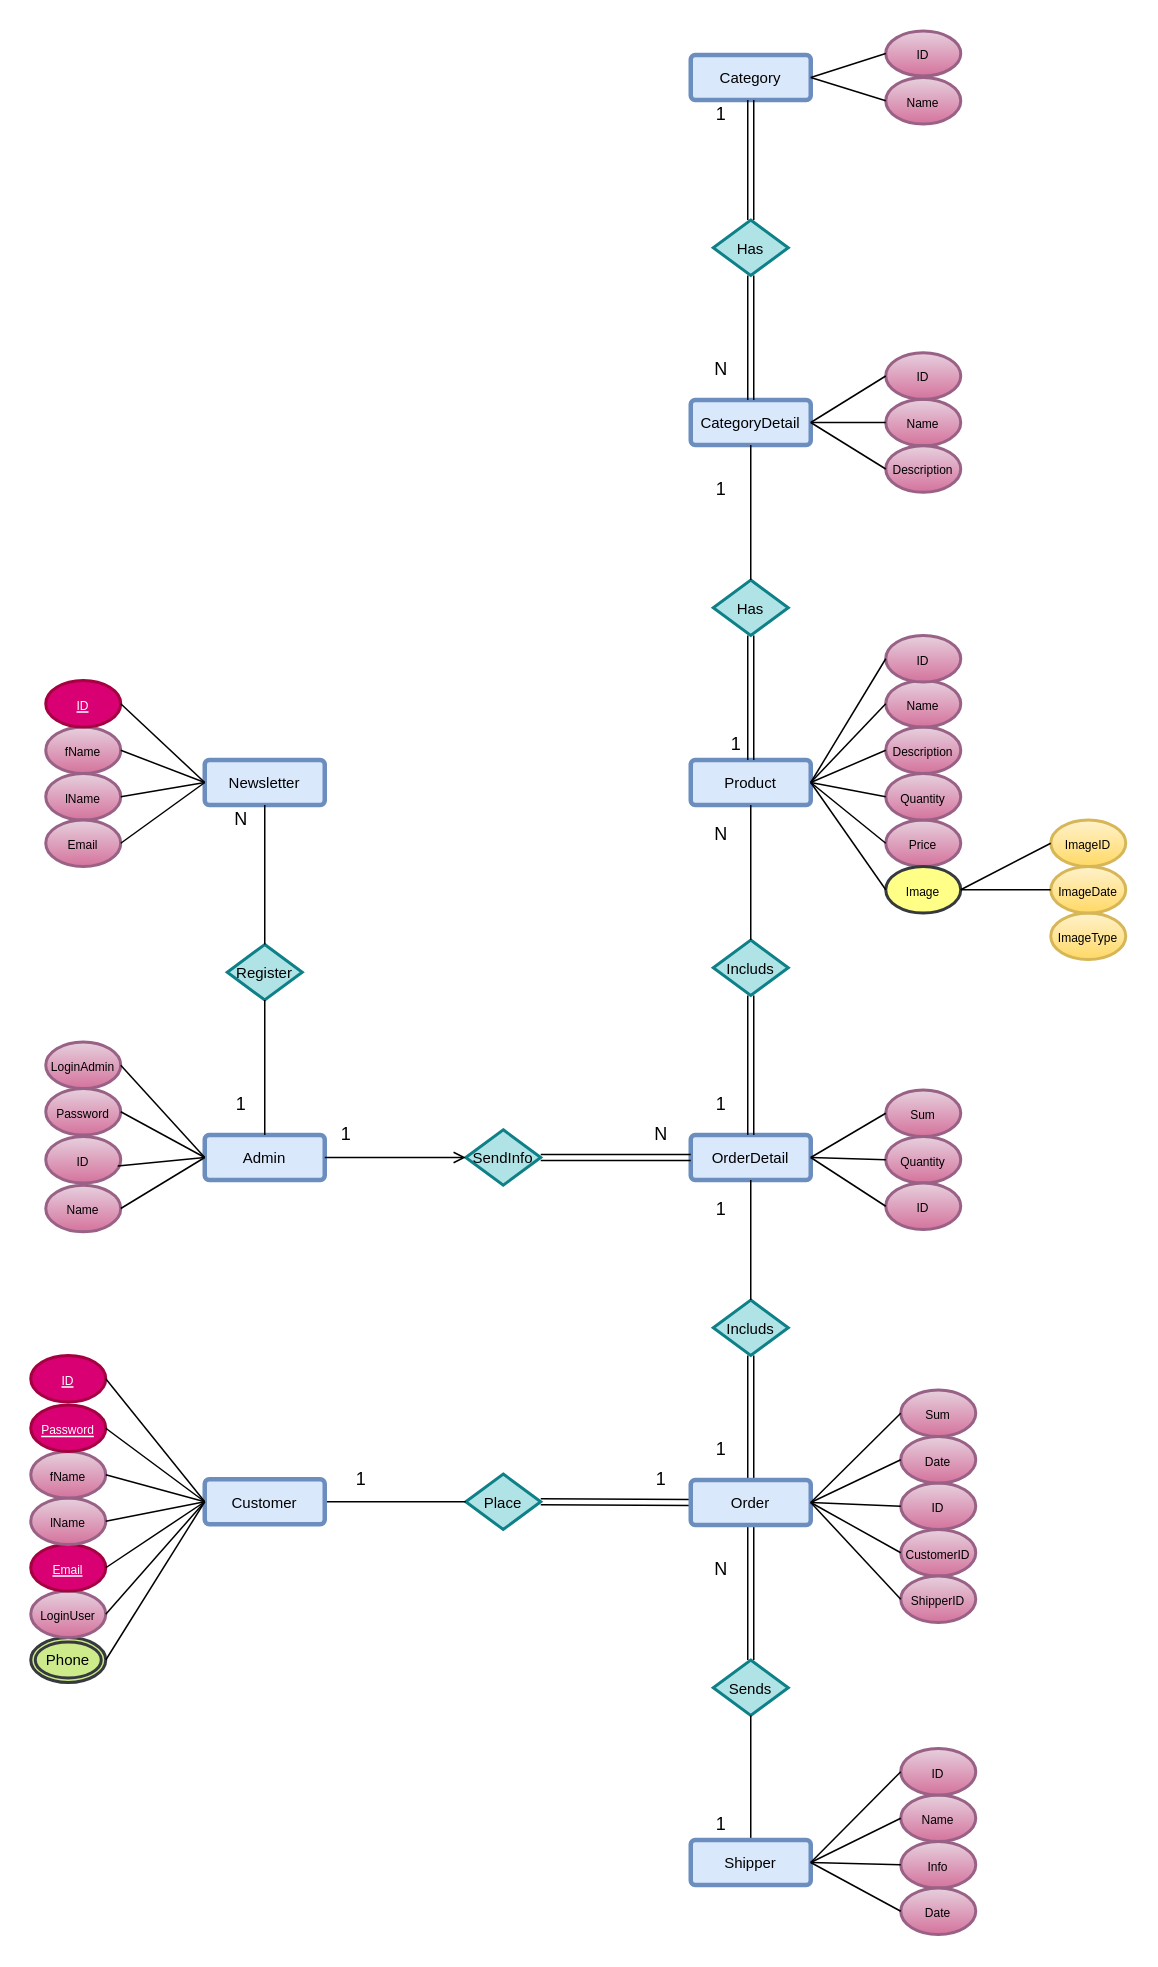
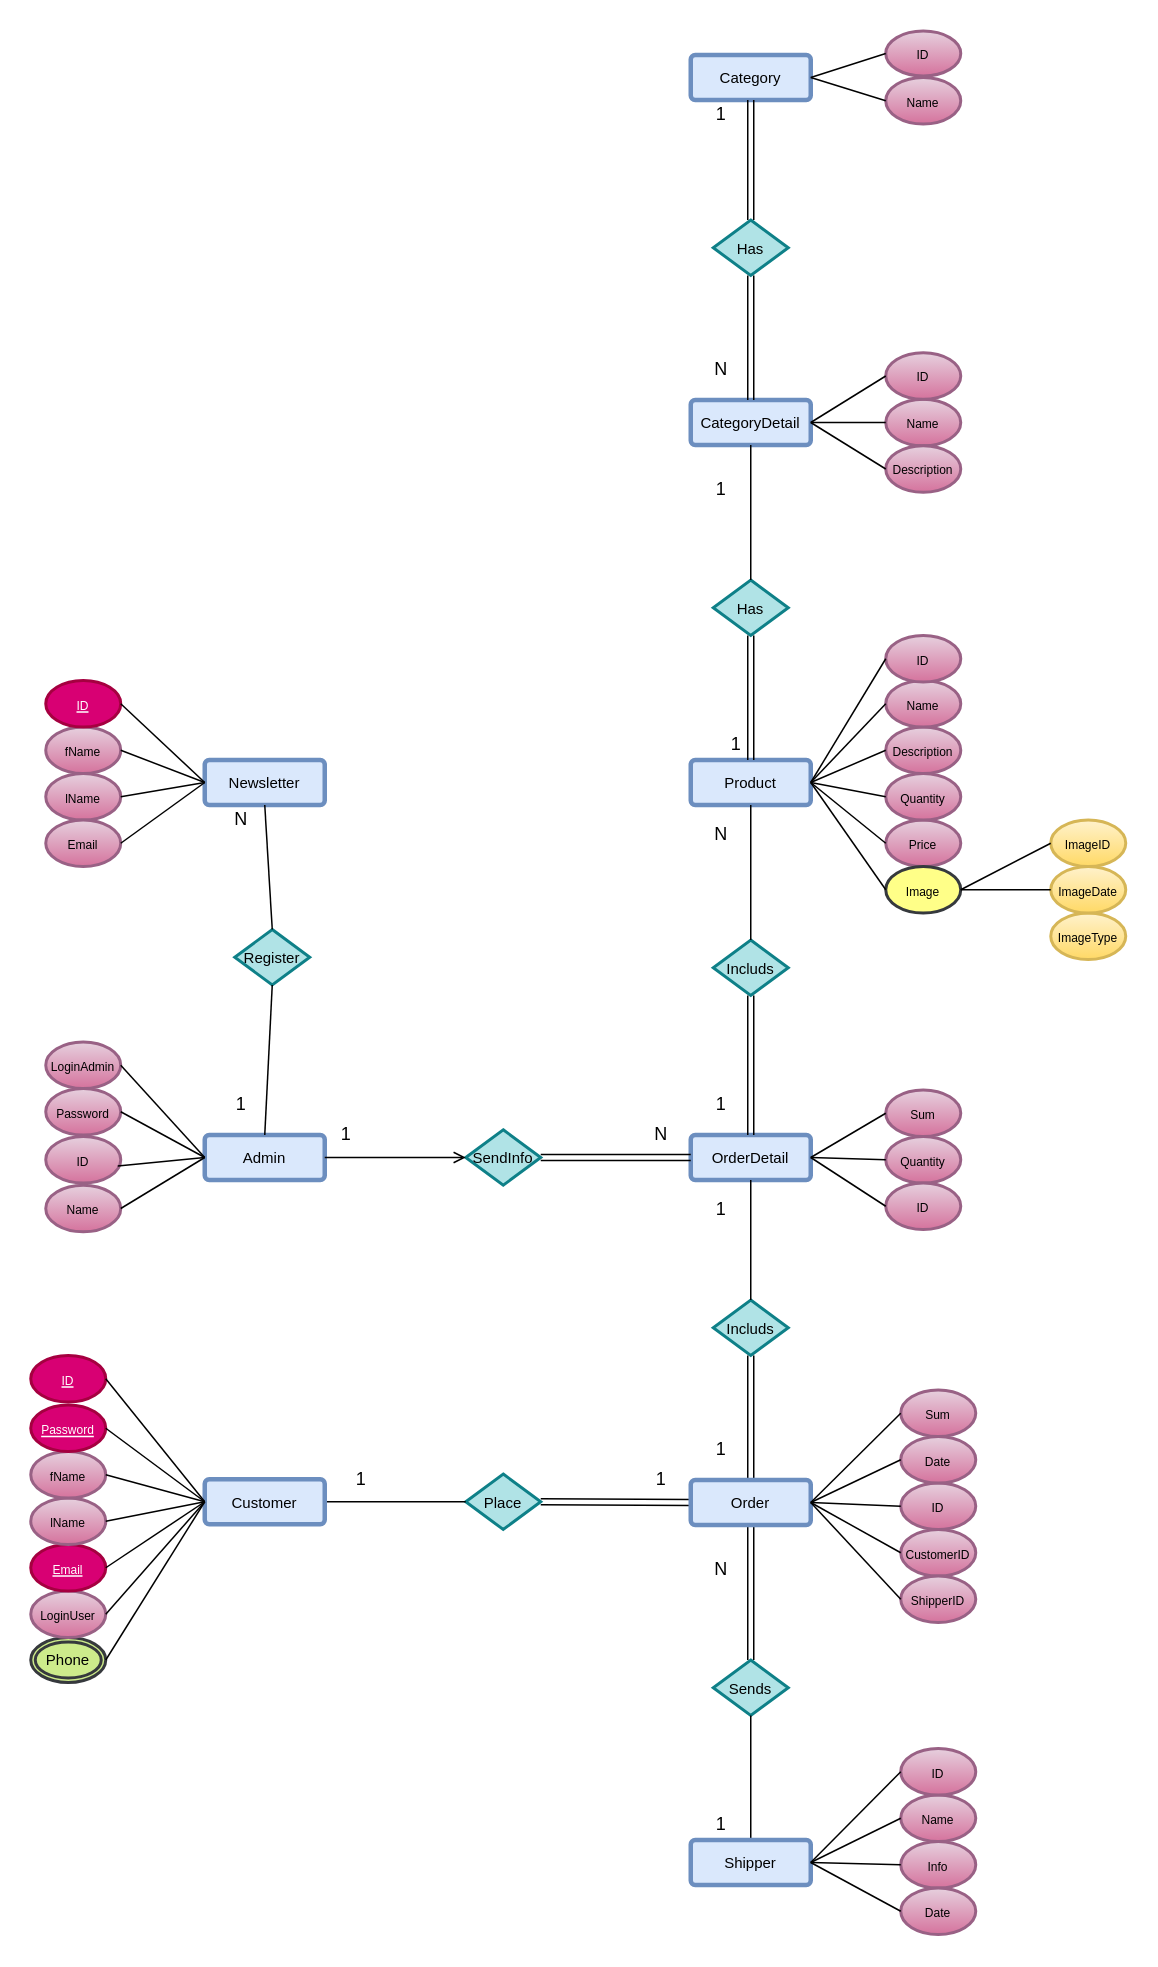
- <mxCell id="61" value="&lt;font style=&quot;font-size: 10px&quot;&gt;Register&lt;/font&gt;" style="rhombus;whiteSpace=wrap;html=1;strokeWidth=2;fillColor=#b0e3e6;strokeColor=#0e8088;" vertex="1" parent="1"><mxGeometry x="151" y="629" width="50" height="37" as="geometry" /></mxCell>
+ <mxCell id="61" value="&lt;font style=&quot;font-size: 10px&quot;&gt;Register&lt;/font&gt;" style="rhombus;whiteSpace=wrap;html=1;strokeWidth=2;fillColor=#b0e3e6;strokeColor=#0e8088;" vertex="1" parent="1"><mxGeometry x="156" y="619" width="50" height="37" as="geometry" /></mxCell>
